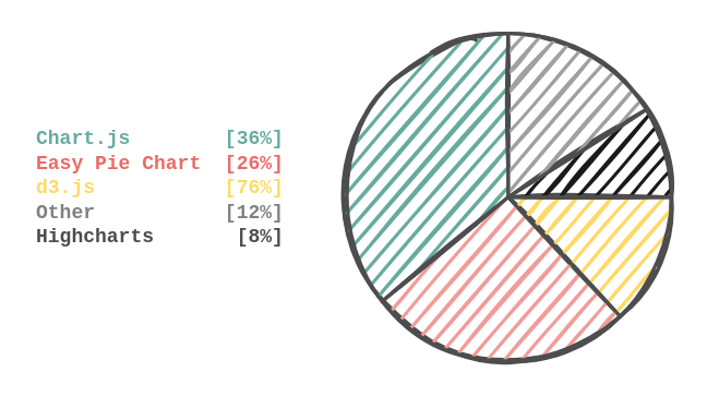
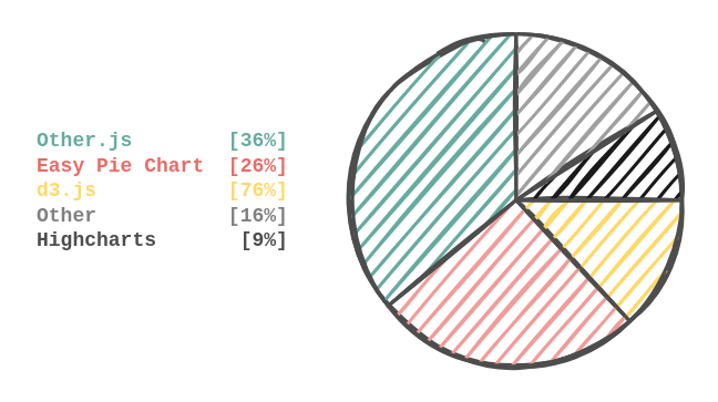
- <mxCell id="3" value="Chart.js &lt;span style=&quot;white-space: pre;&quot;&gt;&#09;&lt;/span&gt;[36%]" style="text;html=1;align=left;verticalAlign=middle;resizable=0;points=[];autosize=1;strokeColor=none;fillColor=none;fontFamily=Courier New;fontStyle=1;fontColor=#67AB9F;" vertex="1" parent="1"><mxGeometry x="20" y="70" width="170" height="30" as="geometry" /></mxCell>
+ <mxCell id="3" value="Other.js &lt;span style=&quot;white-space: pre;&quot;&gt;&#09;&lt;/span&gt;[36%]" style="text;html=1;align=left;verticalAlign=middle;resizable=0;points=[];autosize=1;strokeColor=none;fillColor=none;fontFamily=Courier New;fontStyle=1;fontColor=#67AB9F;" vertex="1" parent="1"><mxGeometry x="20" y="70" width="170" height="30" as="geometry" /></mxCell>
- <mxCell id="6" value="&lt;font&gt;Other &lt;span style=&quot;white-space: pre;&quot;&gt;&#09;&lt;/span&gt;&lt;span style=&quot;white-space: pre;&quot;&gt;&#09;&lt;/span&gt;[12%]&lt;/font&gt;" style="text;html=1;align=left;verticalAlign=middle;resizable=0;points=[];autosize=1;strokeColor=none;fillColor=none;fontFamily=Courier New;fontStyle=1;fontColor=#808080;" vertex="1" parent="1"><mxGeometry x="20" y="115" width="170" height="30" as="geometry" /></mxCell>
+ <mxCell id="6" value="&lt;font&gt;Other &lt;span style=&quot;white-space: pre;&quot;&gt;&#09;&lt;/span&gt;&lt;span style=&quot;white-space: pre;&quot;&gt;&#09;&lt;/span&gt;[16%]&lt;/font&gt;" style="text;html=1;align=left;verticalAlign=middle;resizable=0;points=[];autosize=1;strokeColor=none;fillColor=none;fontFamily=Courier New;fontStyle=1;fontColor=#808080;" vertex="1" parent="1"><mxGeometry x="20" y="115" width="170" height="30" as="geometry" /></mxCell>
- <mxCell id="7" value="&lt;font color=&quot;#4d4d4d&quot;&gt;Highcharts &lt;span style=&quot;white-space: pre;&quot;&gt;&#09;&lt;/span&gt;&amp;nbsp;[8%]&lt;/font&gt;" style="text;html=1;align=left;verticalAlign=middle;resizable=0;points=[];autosize=1;strokeColor=none;fillColor=none;fontFamily=Courier New;fontStyle=1;fontColor=#808080;" vertex="1" parent="1"><mxGeometry x="20" y="130" width="170" height="30" as="geometry" /></mxCell>
+ <mxCell id="7" value="&lt;font color=&quot;#4d4d4d&quot;&gt;Highcharts &lt;span style=&quot;white-space: pre;&quot;&gt;&#09;&lt;/span&gt;&amp;nbsp;[9%]&lt;/font&gt;" style="text;html=1;align=left;verticalAlign=middle;resizable=0;points=[];autosize=1;strokeColor=none;fillColor=none;fontFamily=Courier New;fontStyle=1;fontColor=#808080;" vertex="1" parent="1"><mxGeometry x="20" y="130" width="170" height="30" as="geometry" /></mxCell>
